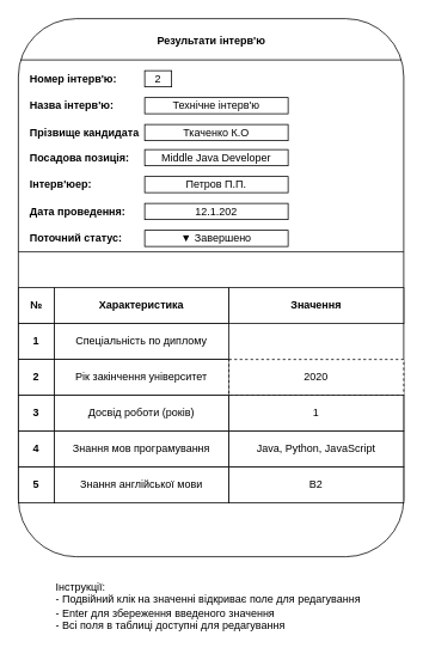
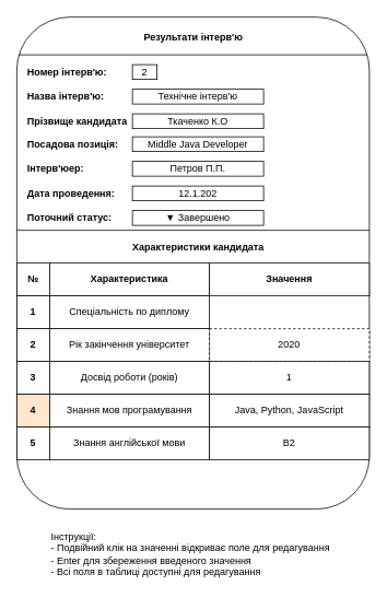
+ <mxCell id="20" value="&lt;b&gt;Характеристики кандидата&lt;/b&gt;" style="text;html=1;align=center;verticalAlign=middle;resizable=0;points=[];autosize=1;strokeColor=none;fillColor=none;" vertex="1" parent="1"><mxGeometry x="151" y="286" width="180" height="30" as="geometry" /></mxCell>
- <mxCell id="32" value="&lt;b&gt;4&lt;/b&gt;" style="rounded=0;whiteSpace=wrap;html=1;" vertex="1" parent="1"><mxGeometry x="20" y="480" width="40" height="40" as="geometry" /></mxCell>
+ <mxCell id="32" value="&lt;b&gt;4&lt;/b&gt;" style="rounded=0;whiteSpace=wrap;html=1;fillColor=#ffe6cc;" vertex="1" parent="1"><mxGeometry x="20" y="480" width="40" height="40" as="geometry" /></mxCell>
